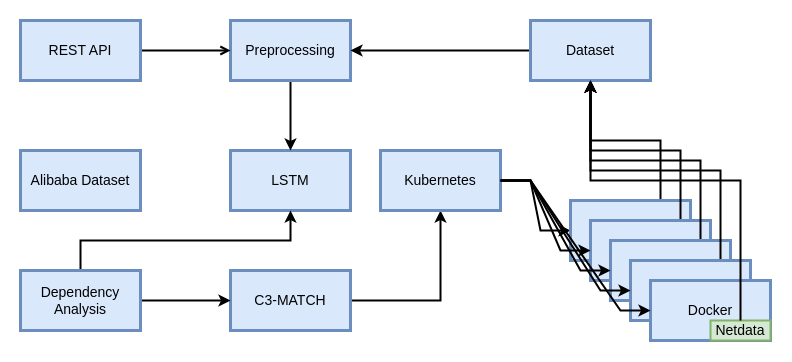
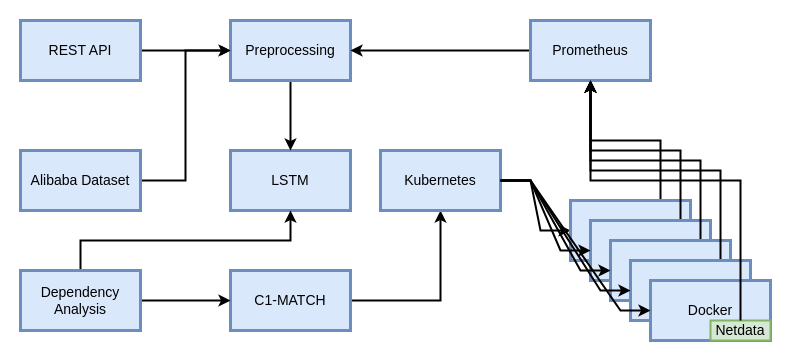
- <mxCell id="13" value="&lt;font style=&quot;font-size: 14px;&quot;&gt;Dataset&lt;/font&gt;" style="rounded=0;whiteSpace=wrap;html=1;fillColor=#dae8fc;strokeColor=#6c8ebf;fontSize=14;strokeWidth=3;" parent="1" vertex="1"><mxGeometry x="530" y="20" width="120" height="60" as="geometry" /></mxCell>
+ <mxCell id="13" value="&lt;font style=&quot;font-size: 14px;&quot;&gt;Prometheus&lt;/font&gt;" style="rounded=0;whiteSpace=wrap;html=1;fillColor=#dae8fc;strokeColor=#6c8ebf;fontSize=14;strokeWidth=3;" parent="1" vertex="1"><mxGeometry x="530" y="20" width="120" height="60" as="geometry" /></mxCell>
+ <mxCell id="29" style="edgeStyle=elbowEdgeStyle;rounded=0;orthogonalLoop=1;jettySize=auto;html=1;exitX=1;exitY=0.5;exitDx=0;exitDy=0;entryX=0;entryY=0.5;entryDx=0;entryDy=0;fontSize=14;strokeWidth=2;" edge="1" parent="1" source="30" target="4"><mxGeometry relative="1" as="geometry" /></mxCell>
- <mxCell id="6" value="C3-MATCH" style="rounded=0;whiteSpace=wrap;html=1;fillColor=#dae8fc;strokeColor=#6c8ebf;fontSize=14;strokeWidth=3;" parent="1" vertex="1"><mxGeometry x="230" y="270" width="120" height="60" as="geometry" /></mxCell>
+ <mxCell id="6" value="C1-MATCH" style="rounded=0;whiteSpace=wrap;html=1;fillColor=#dae8fc;strokeColor=#6c8ebf;fontSize=14;strokeWidth=3;" parent="1" vertex="1"><mxGeometry x="230" y="270" width="120" height="60" as="geometry" /></mxCell>
